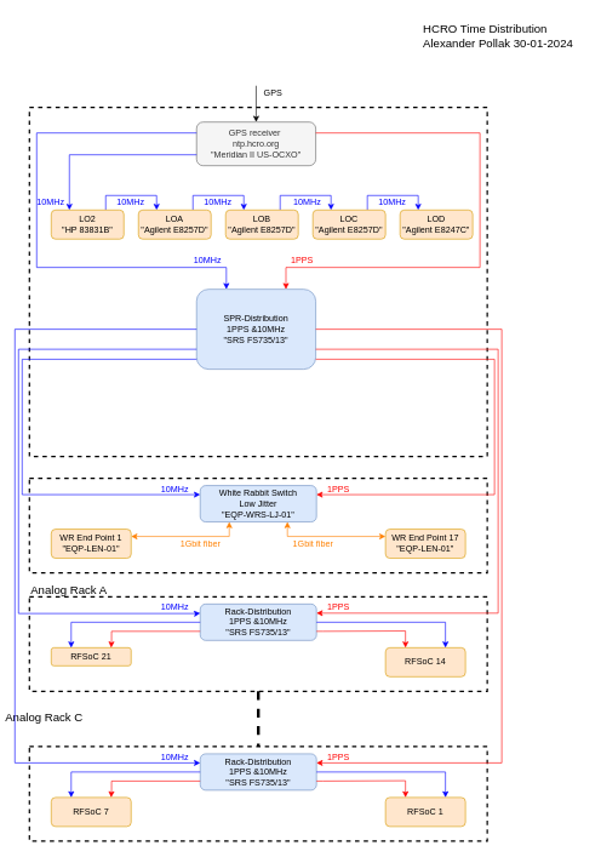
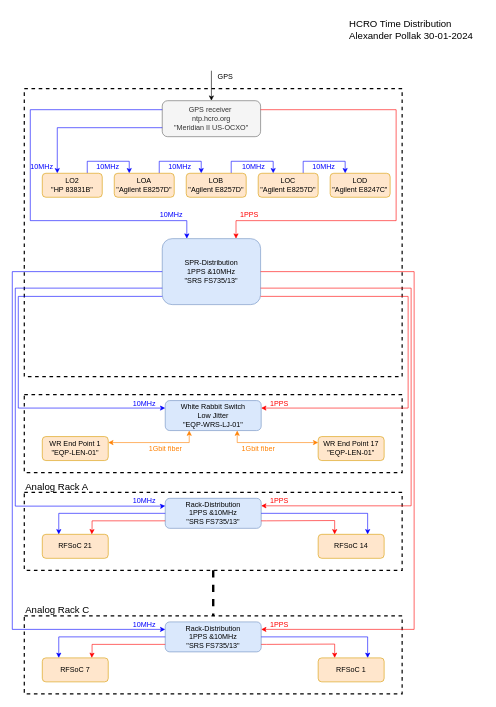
- <mxCell id="11" value="RFSoC 21" style="rounded=1;whiteSpace=wrap;html=1;fillColor=#ffe6cc;strokeColor=#d79b00;" parent="1" vertex="1"><mxGeometry x="70" y="890" width="110" height="25" as="geometry" /></mxCell>
+ <mxCell id="11" value="RFSoC 21" style="rounded=1;whiteSpace=wrap;html=1;fillColor=#ffe6cc;strokeColor=#d79b00;" parent="1" vertex="1"><mxGeometry x="70" y="890" width="110" height="40" as="geometry" /></mxCell>
- <mxCell id="55" value="Analog Rack C" style="text;html=1;align=left;verticalAlign=middle;resizable=0;points=[];autosize=1;fontSize=16;" parent="1" vertex="1"><mxGeometry x="5" y="976" width="120" height="20" as="geometry" /></mxCell>
+ <mxCell id="55" value="Analog Rack C" style="text;html=1;align=left;verticalAlign=middle;resizable=0;points=[];autosize=1;fontSize=16;" parent="1" vertex="1"><mxGeometry x="40" y="1006" width="120" height="20" as="geometry" /></mxCell>
